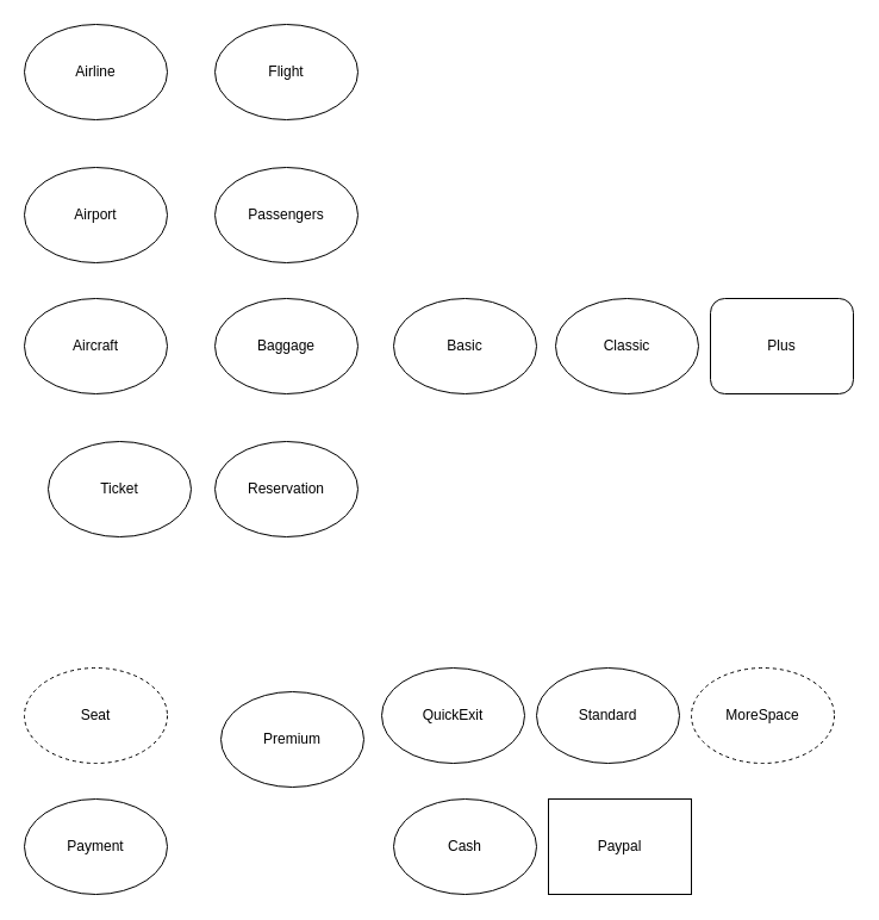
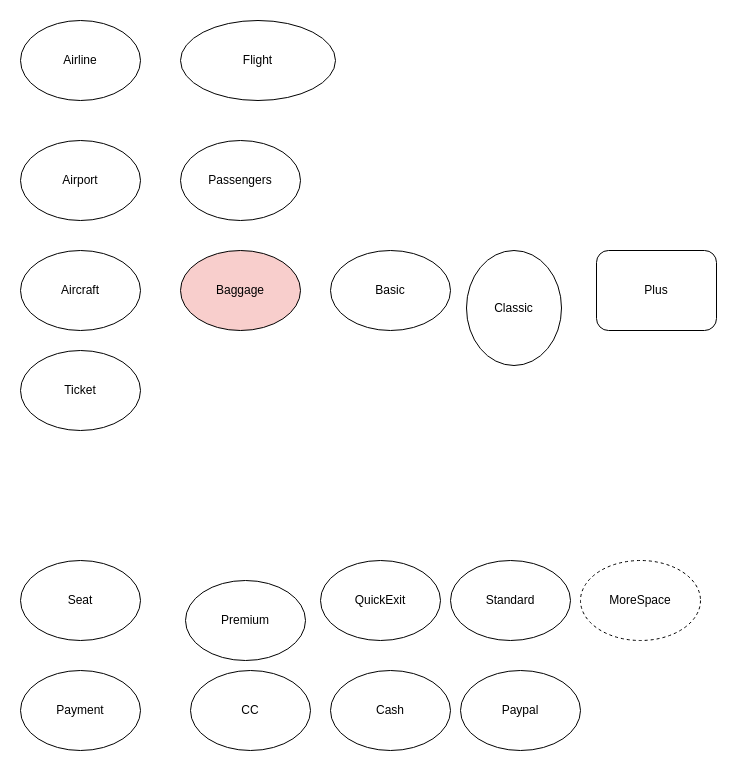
- <mxCell id="4" value="Flight" style="ellipse;whiteSpace=wrap;html=1;" parent="1" vertex="1"><mxGeometry x="180" y="20" width="120" height="80" as="geometry" /></mxCell>
+ <mxCell id="4" value="Flight" style="ellipse;whiteSpace=wrap;html=1;" parent="1" vertex="1"><mxGeometry x="180" y="20" width="155" height="80" as="geometry" /></mxCell>
- <mxCell id="7" value="Baggage" style="ellipse;whiteSpace=wrap;html=1;" parent="1" vertex="1"><mxGeometry x="180" y="250" width="120" height="80" as="geometry" /></mxCell>
+ <mxCell id="7" value="Baggage" style="ellipse;whiteSpace=wrap;html=1;fillColor=#f8cecc;" parent="1" vertex="1"><mxGeometry x="180" y="250" width="120" height="80" as="geometry" /></mxCell>
- <mxCell id="11" value="Classic" style="ellipse;whiteSpace=wrap;html=1;" parent="1" vertex="1"><mxGeometry x="466" y="250" width="120" height="80" as="geometry" /></mxCell>
+ <mxCell id="11" value="Classic" style="ellipse;whiteSpace=wrap;html=1;" parent="1" vertex="1"><mxGeometry x="466" y="250" width="95" height="115" as="geometry" /></mxCell>
- <mxCell id="8" value="Ticket" style="ellipse;whiteSpace=wrap;html=1;" parent="1" vertex="1"><mxGeometry x="40" y="370" width="120" height="80" as="geometry" /></mxCell>
+ <mxCell id="8" value="Ticket" style="ellipse;whiteSpace=wrap;html=1;" parent="1" vertex="1"><mxGeometry x="20" y="350" width="120" height="80" as="geometry" /></mxCell>
- <mxCell id="9" value="Reservation" style="ellipse;whiteSpace=wrap;html=1;" parent="1" vertex="1"><mxGeometry x="180" y="370" width="120" height="80" as="geometry" /></mxCell>
- <mxCell id="13" value="Seat" style="ellipse;whiteSpace=wrap;html=1;dashed=1;" parent="1" vertex="1"><mxGeometry x="20" y="560" width="120" height="80" as="geometry" /></mxCell>
+ <mxCell id="13" value="Seat" style="ellipse;whiteSpace=wrap;html=1;" parent="1" vertex="1"><mxGeometry x="20" y="560" width="120" height="80" as="geometry" /></mxCell>
+ <mxCell id="19" value="CC" style="ellipse;whiteSpace=wrap;html=1;" parent="1" vertex="1"><mxGeometry x="190" y="670" width="120" height="80" as="geometry" /></mxCell>
- <mxCell id="21" value="Paypal" style="whiteSpace=wrap;html=1;rounded=0;" parent="1" vertex="1"><mxGeometry x="460" y="670" width="120" height="80" as="geometry" /></mxCell>
+ <mxCell id="21" value="Paypal" style="ellipse;whiteSpace=wrap;html=1;" parent="1" vertex="1"><mxGeometry x="460" y="670" width="120" height="80" as="geometry" /></mxCell>
